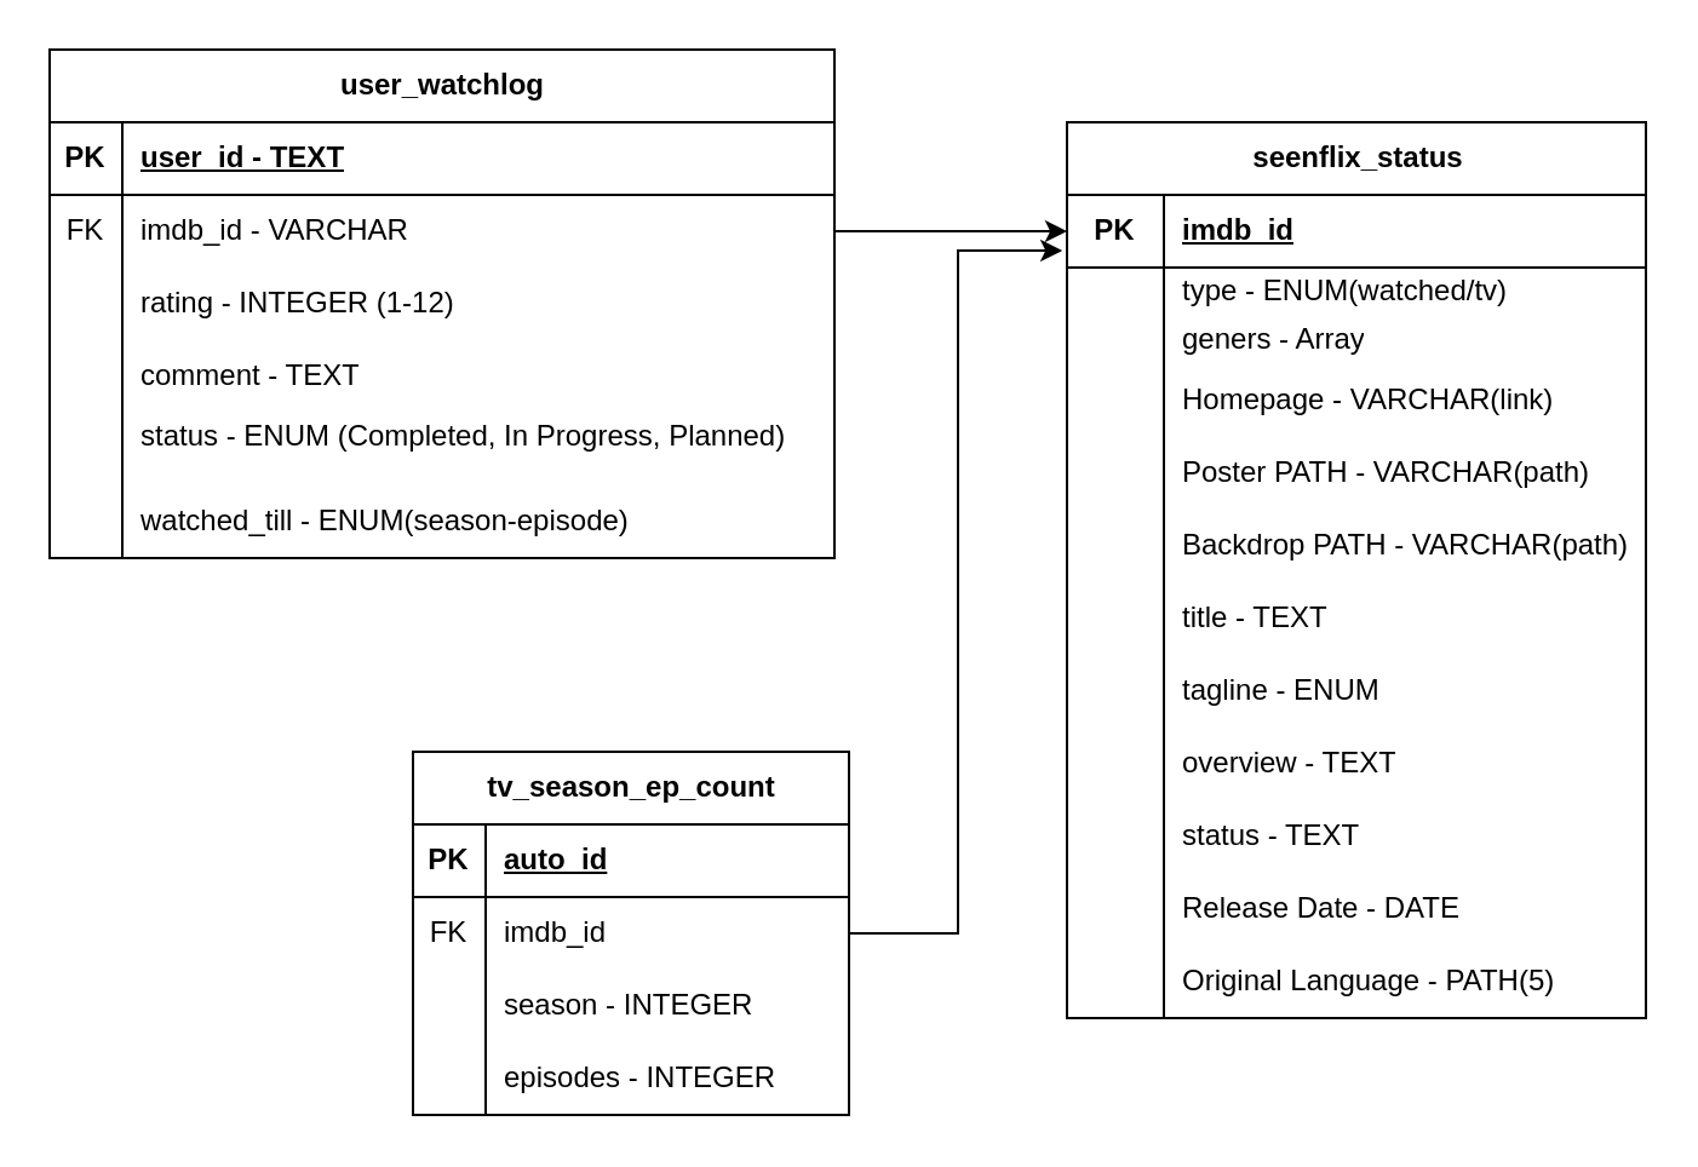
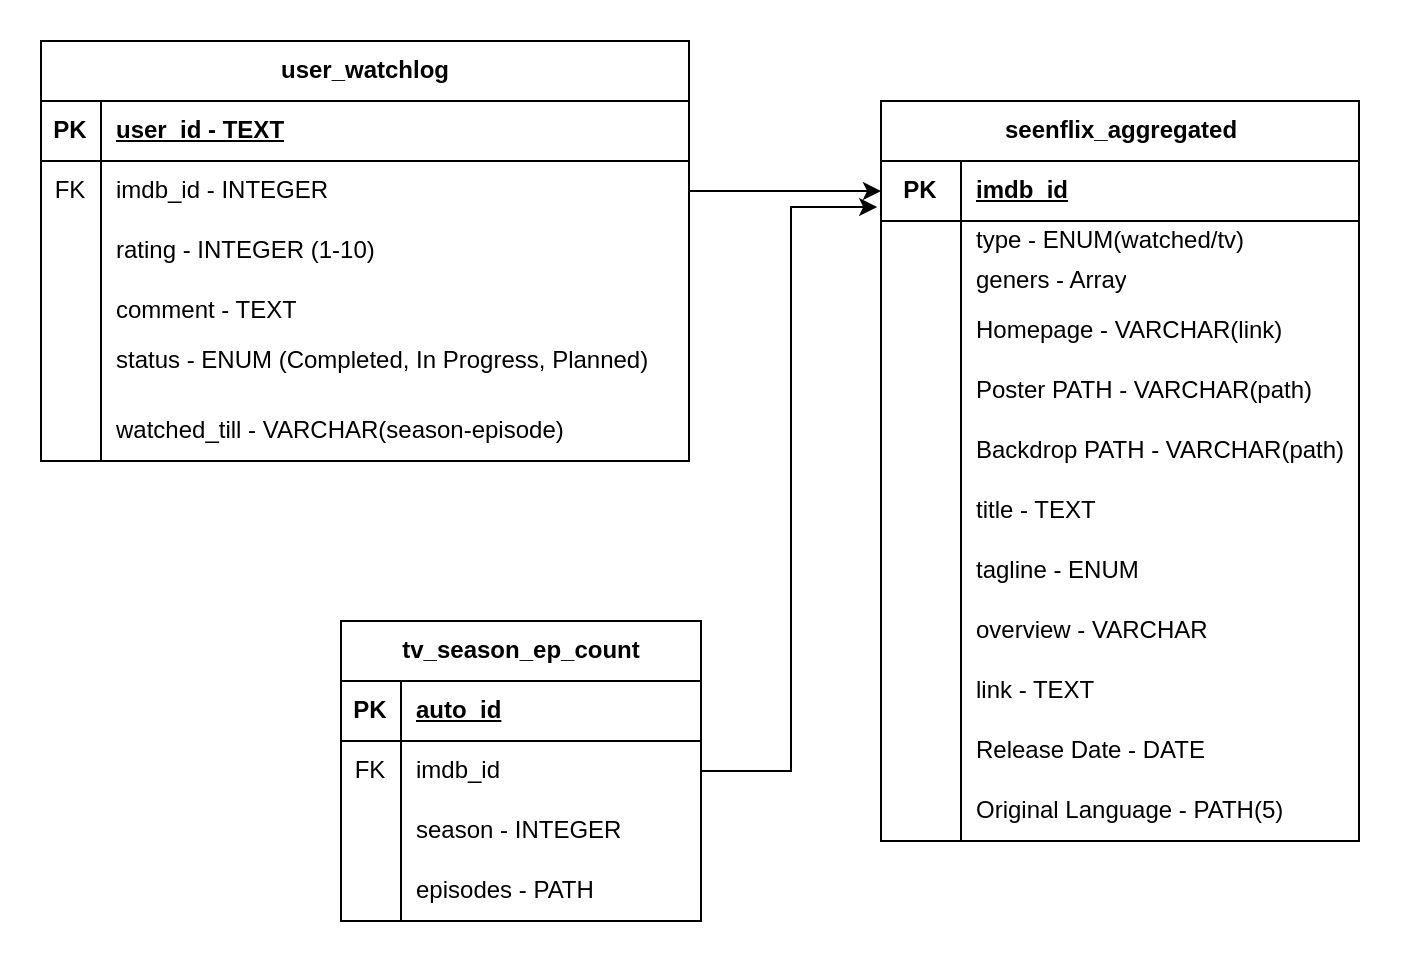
- <mxCell id="21" value="seenflix_status" style="shape=table;startSize=30;container=1;collapsible=1;childLayout=tableLayout;fixedRows=1;rowLines=0;fontStyle=1;align=center;resizeLast=1;html=1;" parent="1" vertex="1"><mxGeometry x="440" y="50" width="239" height="370" as="geometry"><mxRectangle x="430" y="130" width="70" height="30" as="alternateBounds" /></mxGeometry></mxCell>
+ <mxCell id="21" value="seenflix_aggregated" style="shape=table;startSize=30;container=1;collapsible=1;childLayout=tableLayout;fixedRows=1;rowLines=0;fontStyle=1;align=center;resizeLast=1;html=1;" parent="1" vertex="1"><mxGeometry x="440" y="50" width="239" height="370" as="geometry"><mxRectangle x="430" y="130" width="70" height="30" as="alternateBounds" /></mxGeometry></mxCell>
- <mxCell id="8" value="imdb_id - VARCHAR" style="shape=partialRectangle;connectable=0;fillColor=none;top=0;left=0;bottom=0;right=0;align=left;spacingLeft=6;overflow=hidden;whiteSpace=wrap;html=1;" parent="6" vertex="1"><mxGeometry x="30" width="294" height="30" as="geometry"><mxRectangle width="294" height="30" as="alternateBounds" /></mxGeometry></mxCell>
+ <mxCell id="8" value="imdb_id - INTEGER" style="shape=partialRectangle;connectable=0;fillColor=none;top=0;left=0;bottom=0;right=0;align=left;spacingLeft=6;overflow=hidden;whiteSpace=wrap;html=1;" parent="6" vertex="1"><mxGeometry x="30" width="294" height="30" as="geometry"><mxRectangle width="294" height="30" as="alternateBounds" /></mxGeometry></mxCell>
- <mxCell id="11" value="rating - INTEGER (1-12)" style="shape=partialRectangle;connectable=0;fillColor=none;top=0;left=0;bottom=0;right=0;align=left;spacingLeft=6;overflow=hidden;whiteSpace=wrap;html=1;" parent="9" vertex="1"><mxGeometry x="30" width="294" height="30" as="geometry"><mxRectangle width="294" height="30" as="alternateBounds" /></mxGeometry></mxCell>
+ <mxCell id="11" value="rating - INTEGER (1-10)" style="shape=partialRectangle;connectable=0;fillColor=none;top=0;left=0;bottom=0;right=0;align=left;spacingLeft=6;overflow=hidden;whiteSpace=wrap;html=1;" parent="9" vertex="1"><mxGeometry x="30" width="294" height="30" as="geometry"><mxRectangle width="294" height="30" as="alternateBounds" /></mxGeometry></mxCell>
- <mxCell id="20" value="watched_till - ENUM(season-episode)" style="shape=partialRectangle;connectable=0;fillColor=none;top=0;left=0;bottom=0;right=0;align=left;spacingLeft=6;overflow=hidden;whiteSpace=wrap;html=1;" parent="18" vertex="1"><mxGeometry x="30" width="294" height="30" as="geometry"><mxRectangle width="294" height="30" as="alternateBounds" /></mxGeometry></mxCell>
+ <mxCell id="20" value="watched_till - VARCHAR(season-episode)" style="shape=partialRectangle;connectable=0;fillColor=none;top=0;left=0;bottom=0;right=0;align=left;spacingLeft=6;overflow=hidden;whiteSpace=wrap;html=1;" parent="18" vertex="1"><mxGeometry x="30" width="294" height="30" as="geometry"><mxRectangle width="294" height="30" as="alternateBounds" /></mxGeometry></mxCell>
- <mxCell id="48" value="overview - TEXT" style="shape=partialRectangle;connectable=0;fillColor=none;top=0;left=0;bottom=0;right=0;align=left;spacingLeft=6;overflow=hidden;whiteSpace=wrap;html=1;" parent="46" vertex="1"><mxGeometry x="40" width="199" height="30" as="geometry"><mxRectangle width="199" height="30" as="alternateBounds" /></mxGeometry></mxCell>
+ <mxCell id="48" value="overview - VARCHAR" style="shape=partialRectangle;connectable=0;fillColor=none;top=0;left=0;bottom=0;right=0;align=left;spacingLeft=6;overflow=hidden;whiteSpace=wrap;html=1;" parent="46" vertex="1"><mxGeometry x="40" width="199" height="30" as="geometry"><mxRectangle width="199" height="30" as="alternateBounds" /></mxGeometry></mxCell>
- <mxCell id="51" value="status - TEXT" style="shape=partialRectangle;connectable=0;fillColor=none;top=0;left=0;bottom=0;right=0;align=left;spacingLeft=6;overflow=hidden;whiteSpace=wrap;html=1;" parent="49" vertex="1"><mxGeometry x="40" width="199" height="30" as="geometry"><mxRectangle width="199" height="30" as="alternateBounds" /></mxGeometry></mxCell>
+ <mxCell id="51" value="link - TEXT" style="shape=partialRectangle;connectable=0;fillColor=none;top=0;left=0;bottom=0;right=0;align=left;spacingLeft=6;overflow=hidden;whiteSpace=wrap;html=1;" parent="49" vertex="1"><mxGeometry x="40" width="199" height="30" as="geometry"><mxRectangle width="199" height="30" as="alternateBounds" /></mxGeometry></mxCell>
- <mxCell id="70" value="episodes - INTEGER" style="shape=partialRectangle;connectable=0;fillColor=none;top=0;left=0;bottom=0;right=0;align=left;spacingLeft=6;overflow=hidden;whiteSpace=wrap;html=1;" parent="68" vertex="1"><mxGeometry x="30" width="150" height="30" as="geometry"><mxRectangle width="150" height="30" as="alternateBounds" /></mxGeometry></mxCell>
+ <mxCell id="70" value="episodes - PATH" style="shape=partialRectangle;connectable=0;fillColor=none;top=0;left=0;bottom=0;right=0;align=left;spacingLeft=6;overflow=hidden;whiteSpace=wrap;html=1;" parent="68" vertex="1"><mxGeometry x="30" width="150" height="30" as="geometry"><mxRectangle width="150" height="30" as="alternateBounds" /></mxGeometry></mxCell>
